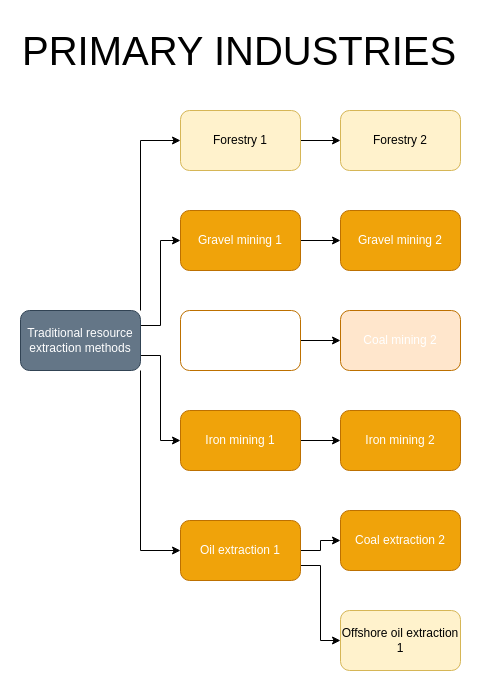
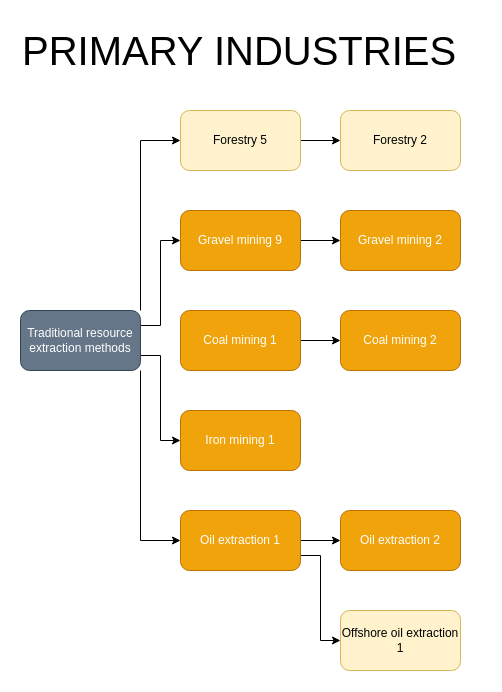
- <mxCell id="21" value="Forestry 1" style="rounded=1;whiteSpace=wrap;html=1;fillColor=#fff2cc;strokeColor=#d6b656;" parent="1" vertex="1"><mxGeometry x="180" y="110" width="120" height="60" as="geometry" /></mxCell>
+ <mxCell id="21" value="Forestry 5" style="rounded=1;whiteSpace=wrap;html=1;fillColor=#fff2cc;strokeColor=#d6b656;" parent="1" vertex="1"><mxGeometry x="180" y="110" width="120" height="60" as="geometry" /></mxCell>
- <mxCell id="19" value="Gravel mining 1" style="rounded=1;whiteSpace=wrap;html=1;fillColor=#f0a30a;strokeColor=#BD7000;fontColor=#ffffff;" parent="1" vertex="1"><mxGeometry x="180" y="210" width="120" height="60" as="geometry" /></mxCell>
+ <mxCell id="19" value="Gravel mining 9" style="rounded=1;whiteSpace=wrap;html=1;fillColor=#f0a30a;strokeColor=#BD7000;fontColor=#ffffff;" parent="1" vertex="1"><mxGeometry x="180" y="210" width="120" height="60" as="geometry" /></mxCell>
- <mxCell id="16" value="Coal mining 1" style="rounded=1;whiteSpace=wrap;html=1;fillColor=#ffffff;strokeColor=#BD7000;fontColor=#ffffff;" parent="1" vertex="1"><mxGeometry x="180" y="310" width="120" height="60" as="geometry" /></mxCell>
+ <mxCell id="16" value="Coal mining 1" style="rounded=1;whiteSpace=wrap;html=1;fillColor=#f0a30a;strokeColor=#BD7000;fontColor=#ffffff;" parent="1" vertex="1"><mxGeometry x="180" y="310" width="120" height="60" as="geometry" /></mxCell>
- <mxCell id="17" value="Coal mining 2" style="rounded=1;whiteSpace=wrap;html=1;fillColor=#ffe6cc;strokeColor=#BD7000;fontColor=#ffffff;" parent="1" vertex="1"><mxGeometry x="340" y="310" width="120" height="60" as="geometry" /></mxCell>
+ <mxCell id="17" value="Coal mining 2" style="rounded=1;whiteSpace=wrap;html=1;fillColor=#f0a30a;strokeColor=#BD7000;fontColor=#ffffff;" parent="1" vertex="1"><mxGeometry x="340" y="310" width="120" height="60" as="geometry" /></mxCell>
- <mxCell id="12" style="edgeStyle=orthogonalEdgeStyle;rounded=0;orthogonalLoop=1;jettySize=auto;html=1;exitX=1;exitY=0.5;exitDx=0;exitDy=0;entryX=0;entryY=0.5;entryDx=0;entryDy=0;" parent="1" source="13" target="14" edge="1"><mxGeometry relative="1" as="geometry" /></mxCell>
- <mxCell id="14" value="Iron mining 2" style="rounded=1;whiteSpace=wrap;html=1;fillColor=#f0a30a;strokeColor=#BD7000;fontColor=#ffffff;" parent="1" vertex="1"><mxGeometry x="340" y="410" width="120" height="60" as="geometry" /></mxCell>
- <mxCell id="10" value="Coal extraction 2" style="rounded=1;whiteSpace=wrap;html=1;fillColor=#f0a30a;strokeColor=#BD7000;fontColor=#ffffff;" parent="1" vertex="1"><mxGeometry x="340" y="510" width="120" height="60" as="geometry" /></mxCell>
+ <mxCell id="10" value="Oil extraction 2" style="rounded=1;whiteSpace=wrap;html=1;fillColor=#f0a30a;strokeColor=#BD7000;fontColor=#ffffff;" parent="1" vertex="1"><mxGeometry x="340" y="510" width="120" height="60" as="geometry" /></mxCell>
- <mxCell id="9" value="Oil extraction 1" style="rounded=1;whiteSpace=wrap;html=1;fillColor=#f0a30a;strokeColor=#BD7000;fontColor=#ffffff;" parent="1" vertex="1"><mxGeometry x="180" y="520" width="120" height="60" as="geometry" /></mxCell>
+ <mxCell id="9" value="Oil extraction 1" style="rounded=1;whiteSpace=wrap;html=1;fillColor=#f0a30a;strokeColor=#BD7000;fontColor=#ffffff;" parent="1" vertex="1"><mxGeometry x="180" y="510" width="120" height="60" as="geometry" /></mxCell>
